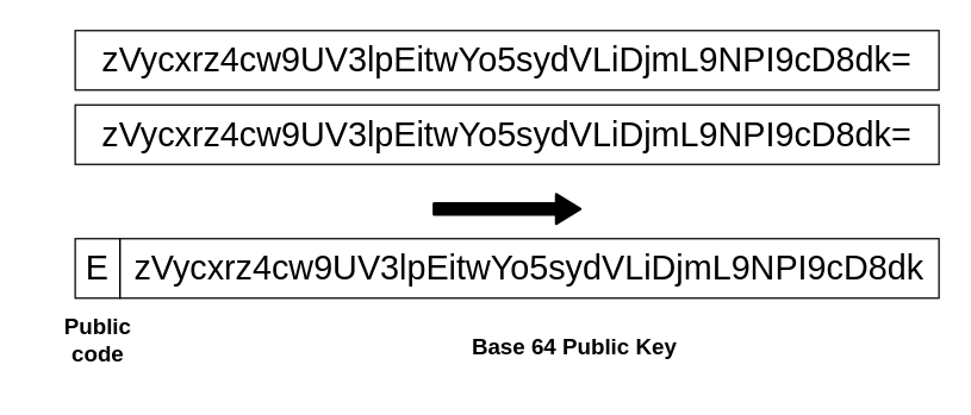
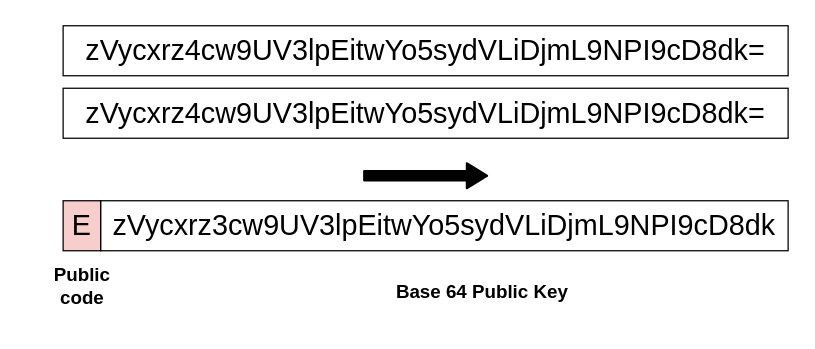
- <mxCell id="7" value="&lt;font style=&quot;font-size: 23px;&quot;&gt;E&lt;/font&gt;" style="rounded=0;whiteSpace=wrap;html=1;" vertex="1" parent="5"><mxGeometry width="30" height="40" as="geometry" /></mxCell>
+ <mxCell id="7" value="&lt;font style=&quot;font-size: 23px;&quot;&gt;E&lt;/font&gt;" style="rounded=0;whiteSpace=wrap;html=1;fillColor=#f8cecc;" vertex="1" parent="5"><mxGeometry width="30" height="40" as="geometry" /></mxCell>
- <mxCell id="6" value="&lt;font style=&quot;font-size: 23px;&quot;&gt;zVycxrz4cw9UV3lpEitwYo5sydVLiDjmL9NPI9cD8dk&lt;/font&gt;" style="rounded=0;whiteSpace=wrap;html=1;" vertex="1" parent="5"><mxGeometry x="30" width="550" height="40" as="geometry" /></mxCell>
+ <mxCell id="6" value="&lt;font style=&quot;font-size: 23px;&quot;&gt;zVycxrz3cw9UV3lpEitwYo5sydVLiDjmL9NPI9cD8dk&lt;/font&gt;" style="rounded=0;whiteSpace=wrap;html=1;" vertex="1" parent="5"><mxGeometry x="30" width="550" height="40" as="geometry" /></mxCell>
